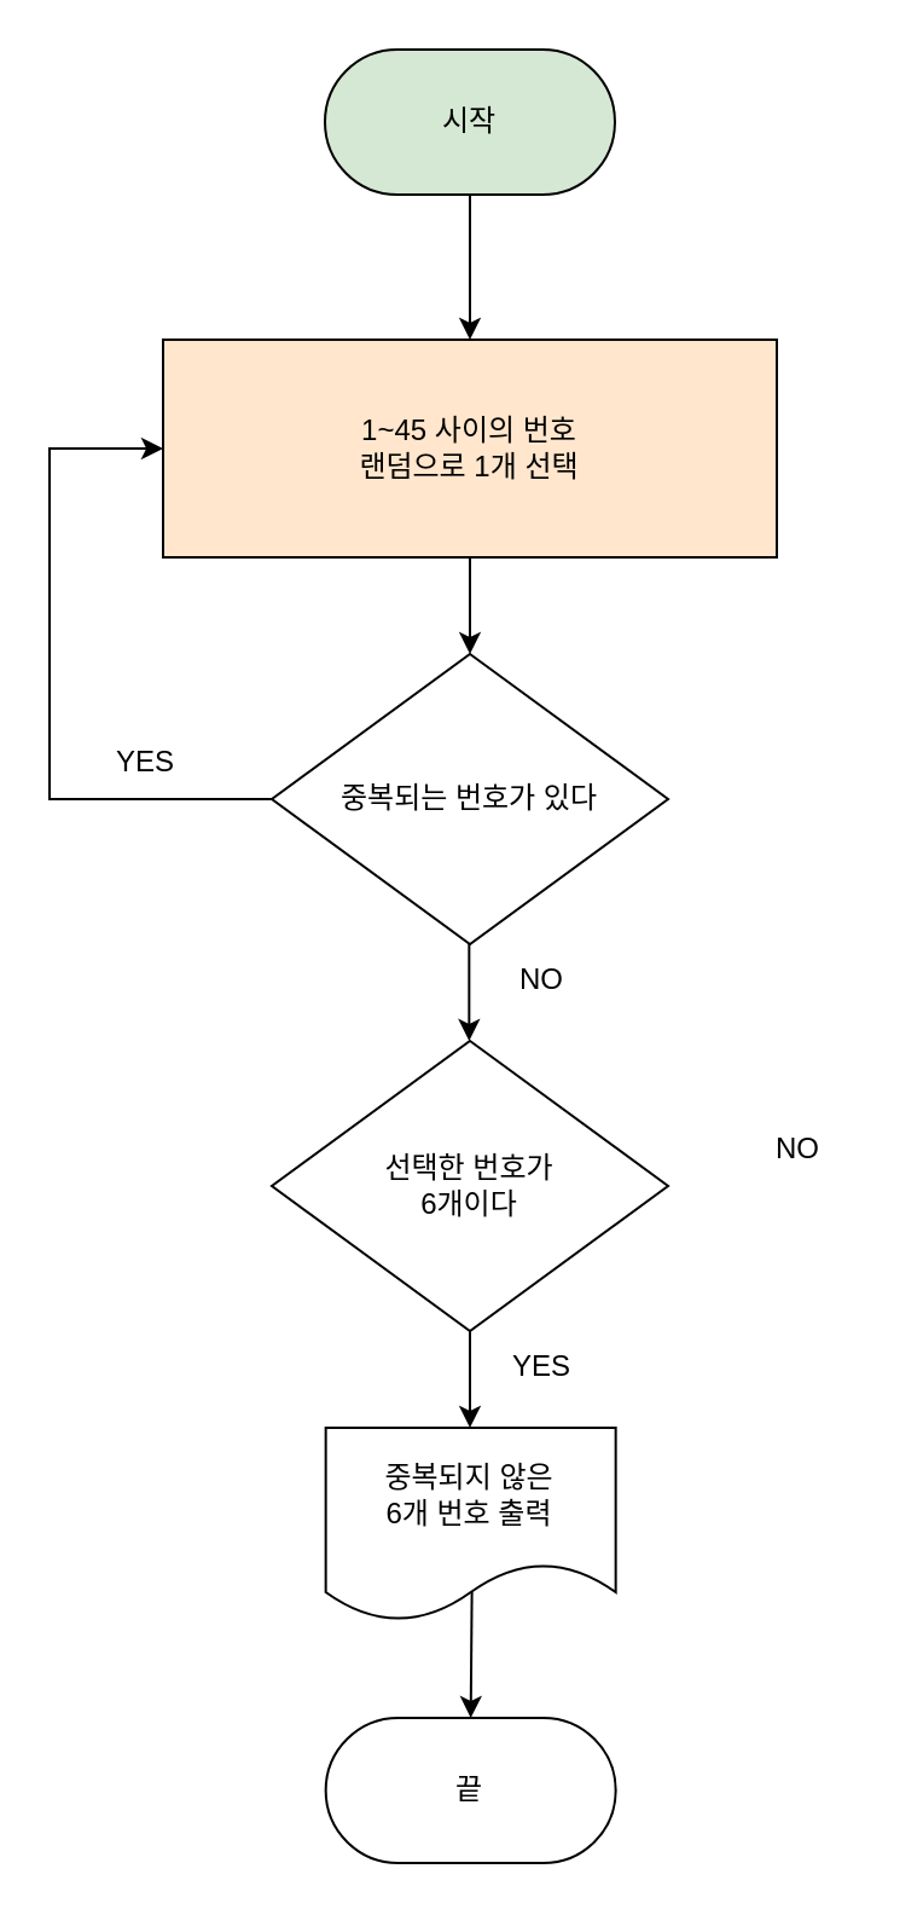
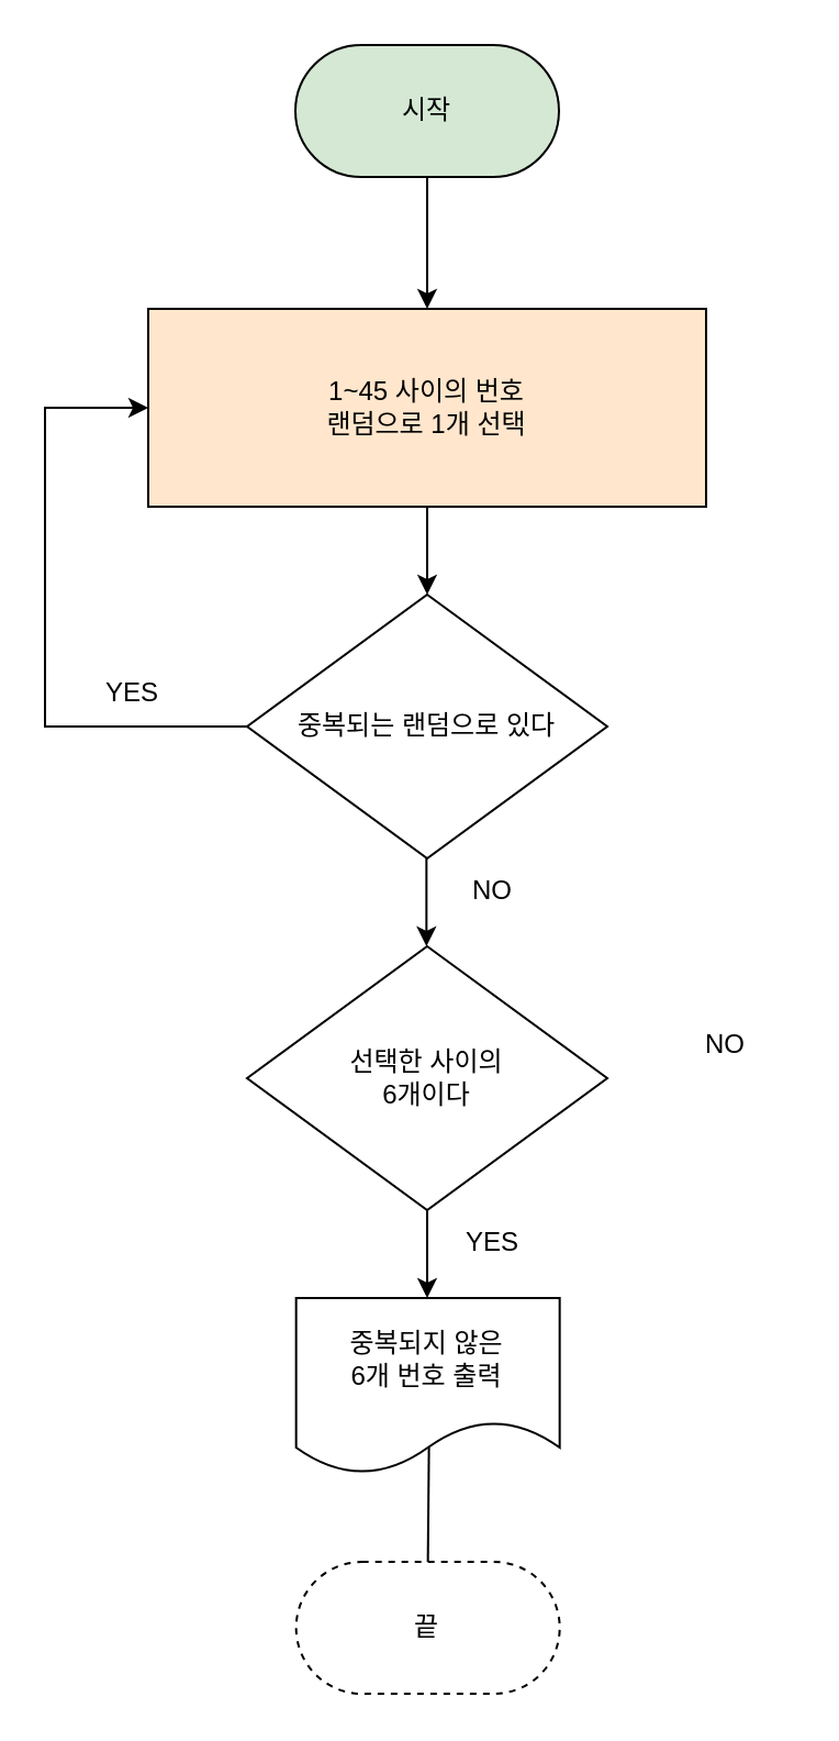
- <mxCell id="5" value="중복되는 번호가 있다" style="rhombus;whiteSpace=wrap;html=1;" vertex="1" parent="1"><mxGeometry x="112" y="270" width="164" height="120" as="geometry" /></mxCell>
+ <mxCell id="5" value="중복되는 랜덤으로 있다" style="rhombus;whiteSpace=wrap;html=1;" vertex="1" parent="1"><mxGeometry x="112" y="270" width="164" height="120" as="geometry" /></mxCell>
- <mxCell id="11" value="선택한 번호가&lt;br&gt;6개이다" style="rhombus;whiteSpace=wrap;html=1;" vertex="1" parent="1"><mxGeometry x="112" y="430" width="164" height="120" as="geometry" /></mxCell>
+ <mxCell id="11" value="선택한 사이의&lt;br&gt;6개이다" style="rhombus;whiteSpace=wrap;html=1;" vertex="1" parent="1"><mxGeometry x="112" y="430" width="164" height="120" as="geometry" /></mxCell>
- <mxCell id="16" value="" style="endArrow=classic;html=1;rounded=0;exitX=0.504;exitY=0.849;exitDx=0;exitDy=0;exitPerimeter=0;entryX=0.5;entryY=0;entryDx=0;entryDy=0;" edge="1" parent="1" source="15" target="17"><mxGeometry width="50" height="50" relative="1" as="geometry"><mxPoint x="194.33" y="659.68" as="sourcePoint" /><mxPoint x="194" y="700" as="targetPoint" /></mxGeometry></mxCell>
+ <mxCell id="16" value="" style="endArrow=none;html=1;rounded=0;exitX=0.504;exitY=0.849;exitDx=0;exitDy=0;exitPerimeter=0;entryX=0.5;entryY=0;entryDx=0;entryDy=0;" edge="1" parent="1" source="15" target="17"><mxGeometry width="50" height="50" relative="1" as="geometry"><mxPoint x="194.33" y="659.68" as="sourcePoint" /><mxPoint x="194" y="700" as="targetPoint" /></mxGeometry></mxCell>
- <mxCell id="17" value="끝" style="rounded=1;whiteSpace=wrap;html=1;arcSize=50;" vertex="1" parent="1"><mxGeometry x="134.33" y="710" width="120" height="60" as="geometry" /></mxCell>
+ <mxCell id="17" value="끝" style="rounded=1;whiteSpace=wrap;html=1;arcSize=50;dashed=1;" vertex="1" parent="1"><mxGeometry x="134.33" y="710" width="120" height="60" as="geometry" /></mxCell>
